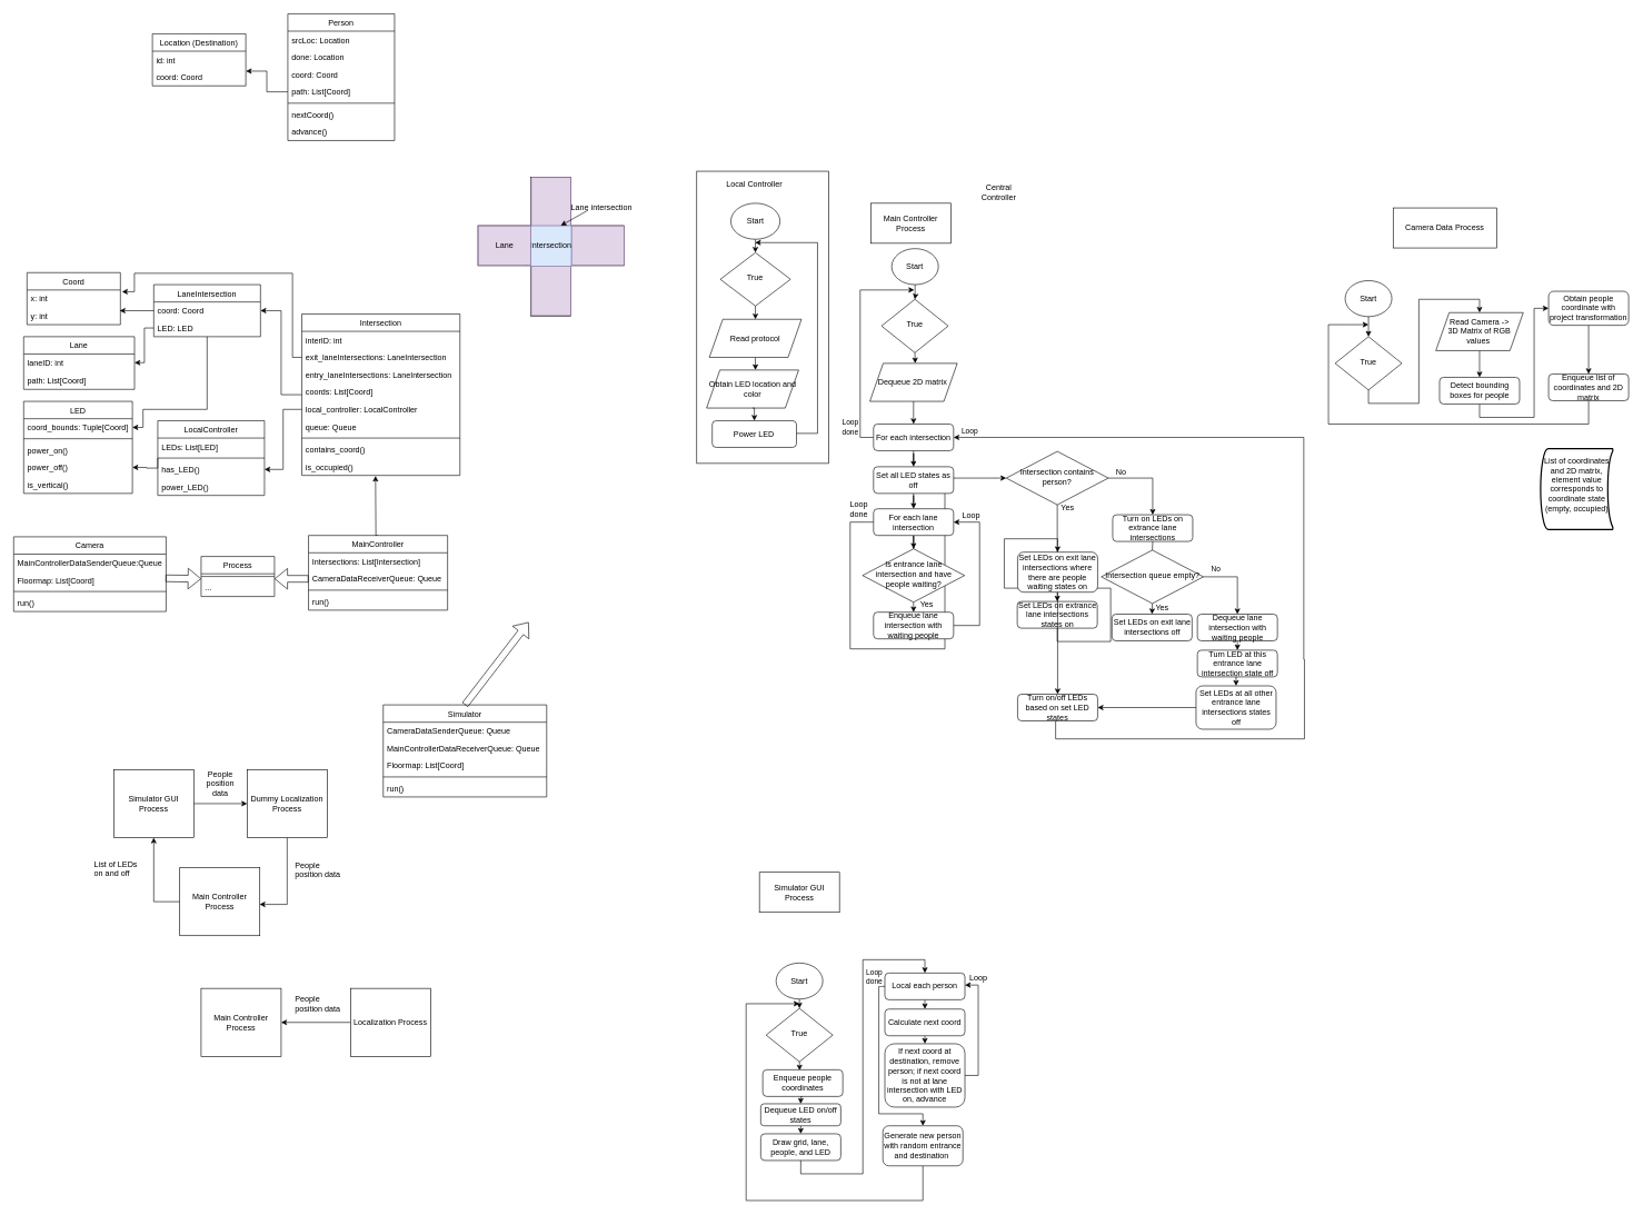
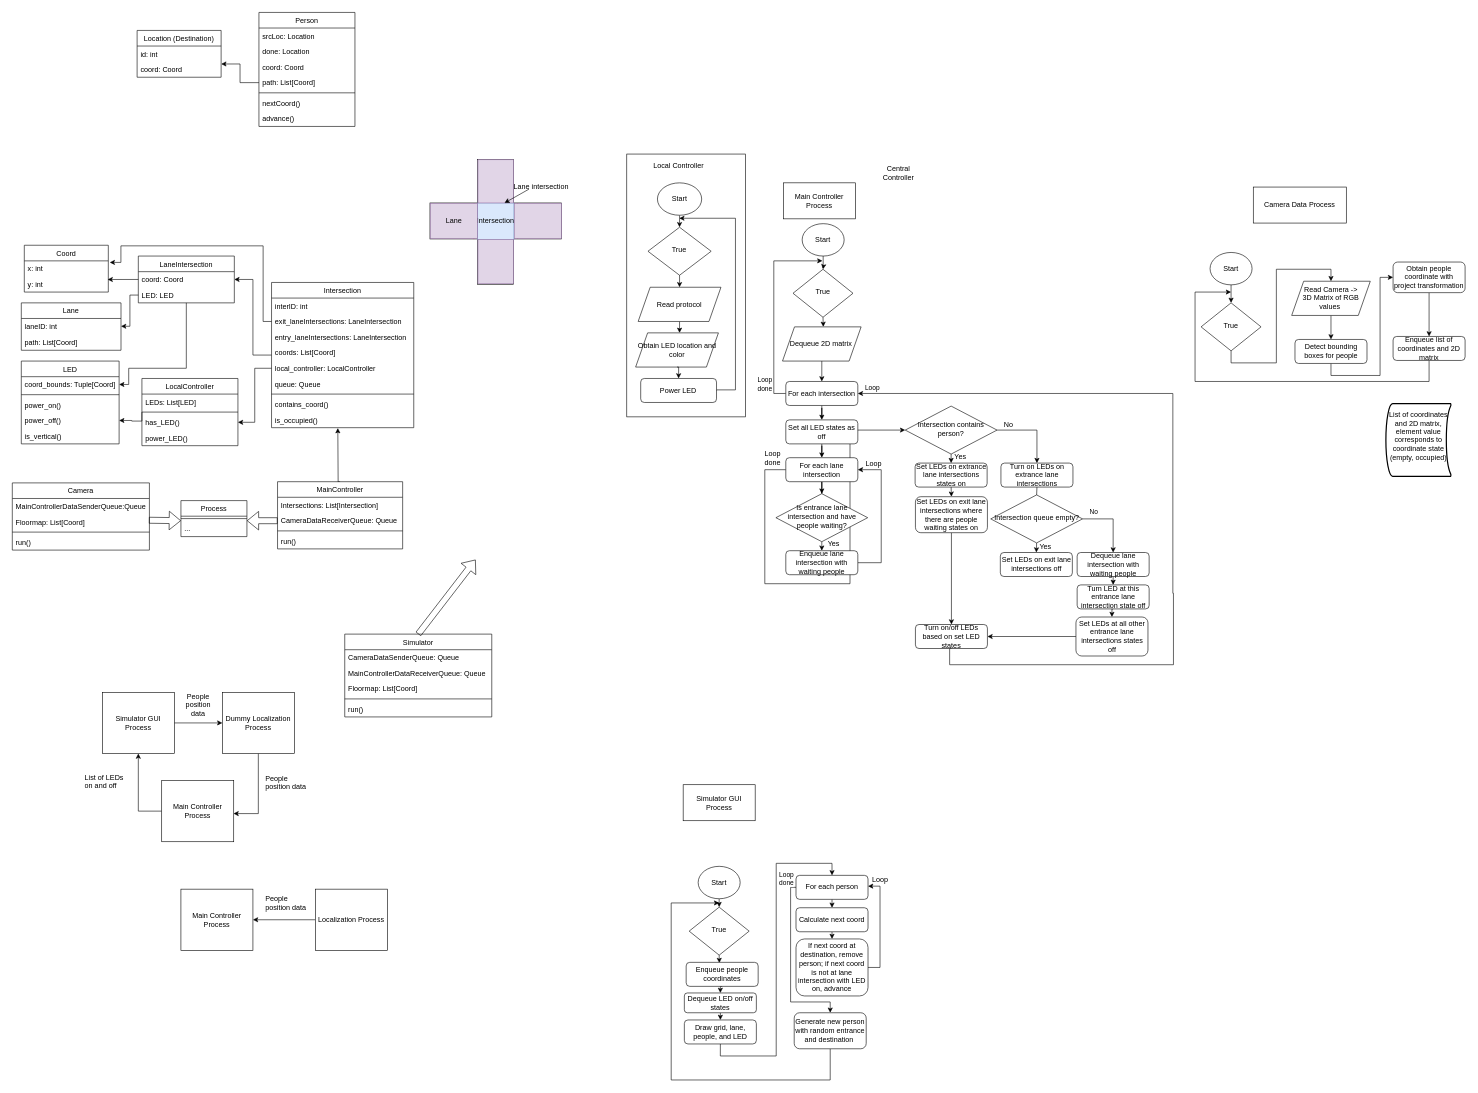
- <mxCell id="47" value="Set LEDs on extrance lane intersections states on" style="rounded=1;whiteSpace=wrap;html=1;fontSize=12;glass=0;strokeWidth=1;shadow=0;" parent="1" vertex="1"><mxGeometry x="1524.5" y="901" width="120" height="40" as="geometry" /></mxCell>
+ <mxCell id="47" value="Set LEDs on extrance lane intersections states on" style="rounded=1;whiteSpace=wrap;html=1;fontSize=12;glass=0;strokeWidth=1;shadow=0;" parent="1" vertex="1"><mxGeometry x="1524.5" y="771" width="120" height="40" as="geometry" /></mxCell>
- <mxCell id="104" value="Local each person" style="rounded=1;whiteSpace=wrap;html=1;fontSize=12;glass=0;strokeWidth=1;shadow=0;" parent="1" vertex="1"><mxGeometry x="1326.01" y="1458" width="120" height="40" as="geometry" /></mxCell>
+ <mxCell id="104" value="For each person" style="rounded=1;whiteSpace=wrap;html=1;fontSize=12;glass=0;strokeWidth=1;shadow=0;" parent="1" vertex="1"><mxGeometry x="1326.01" y="1458" width="120" height="40" as="geometry" /></mxCell>
